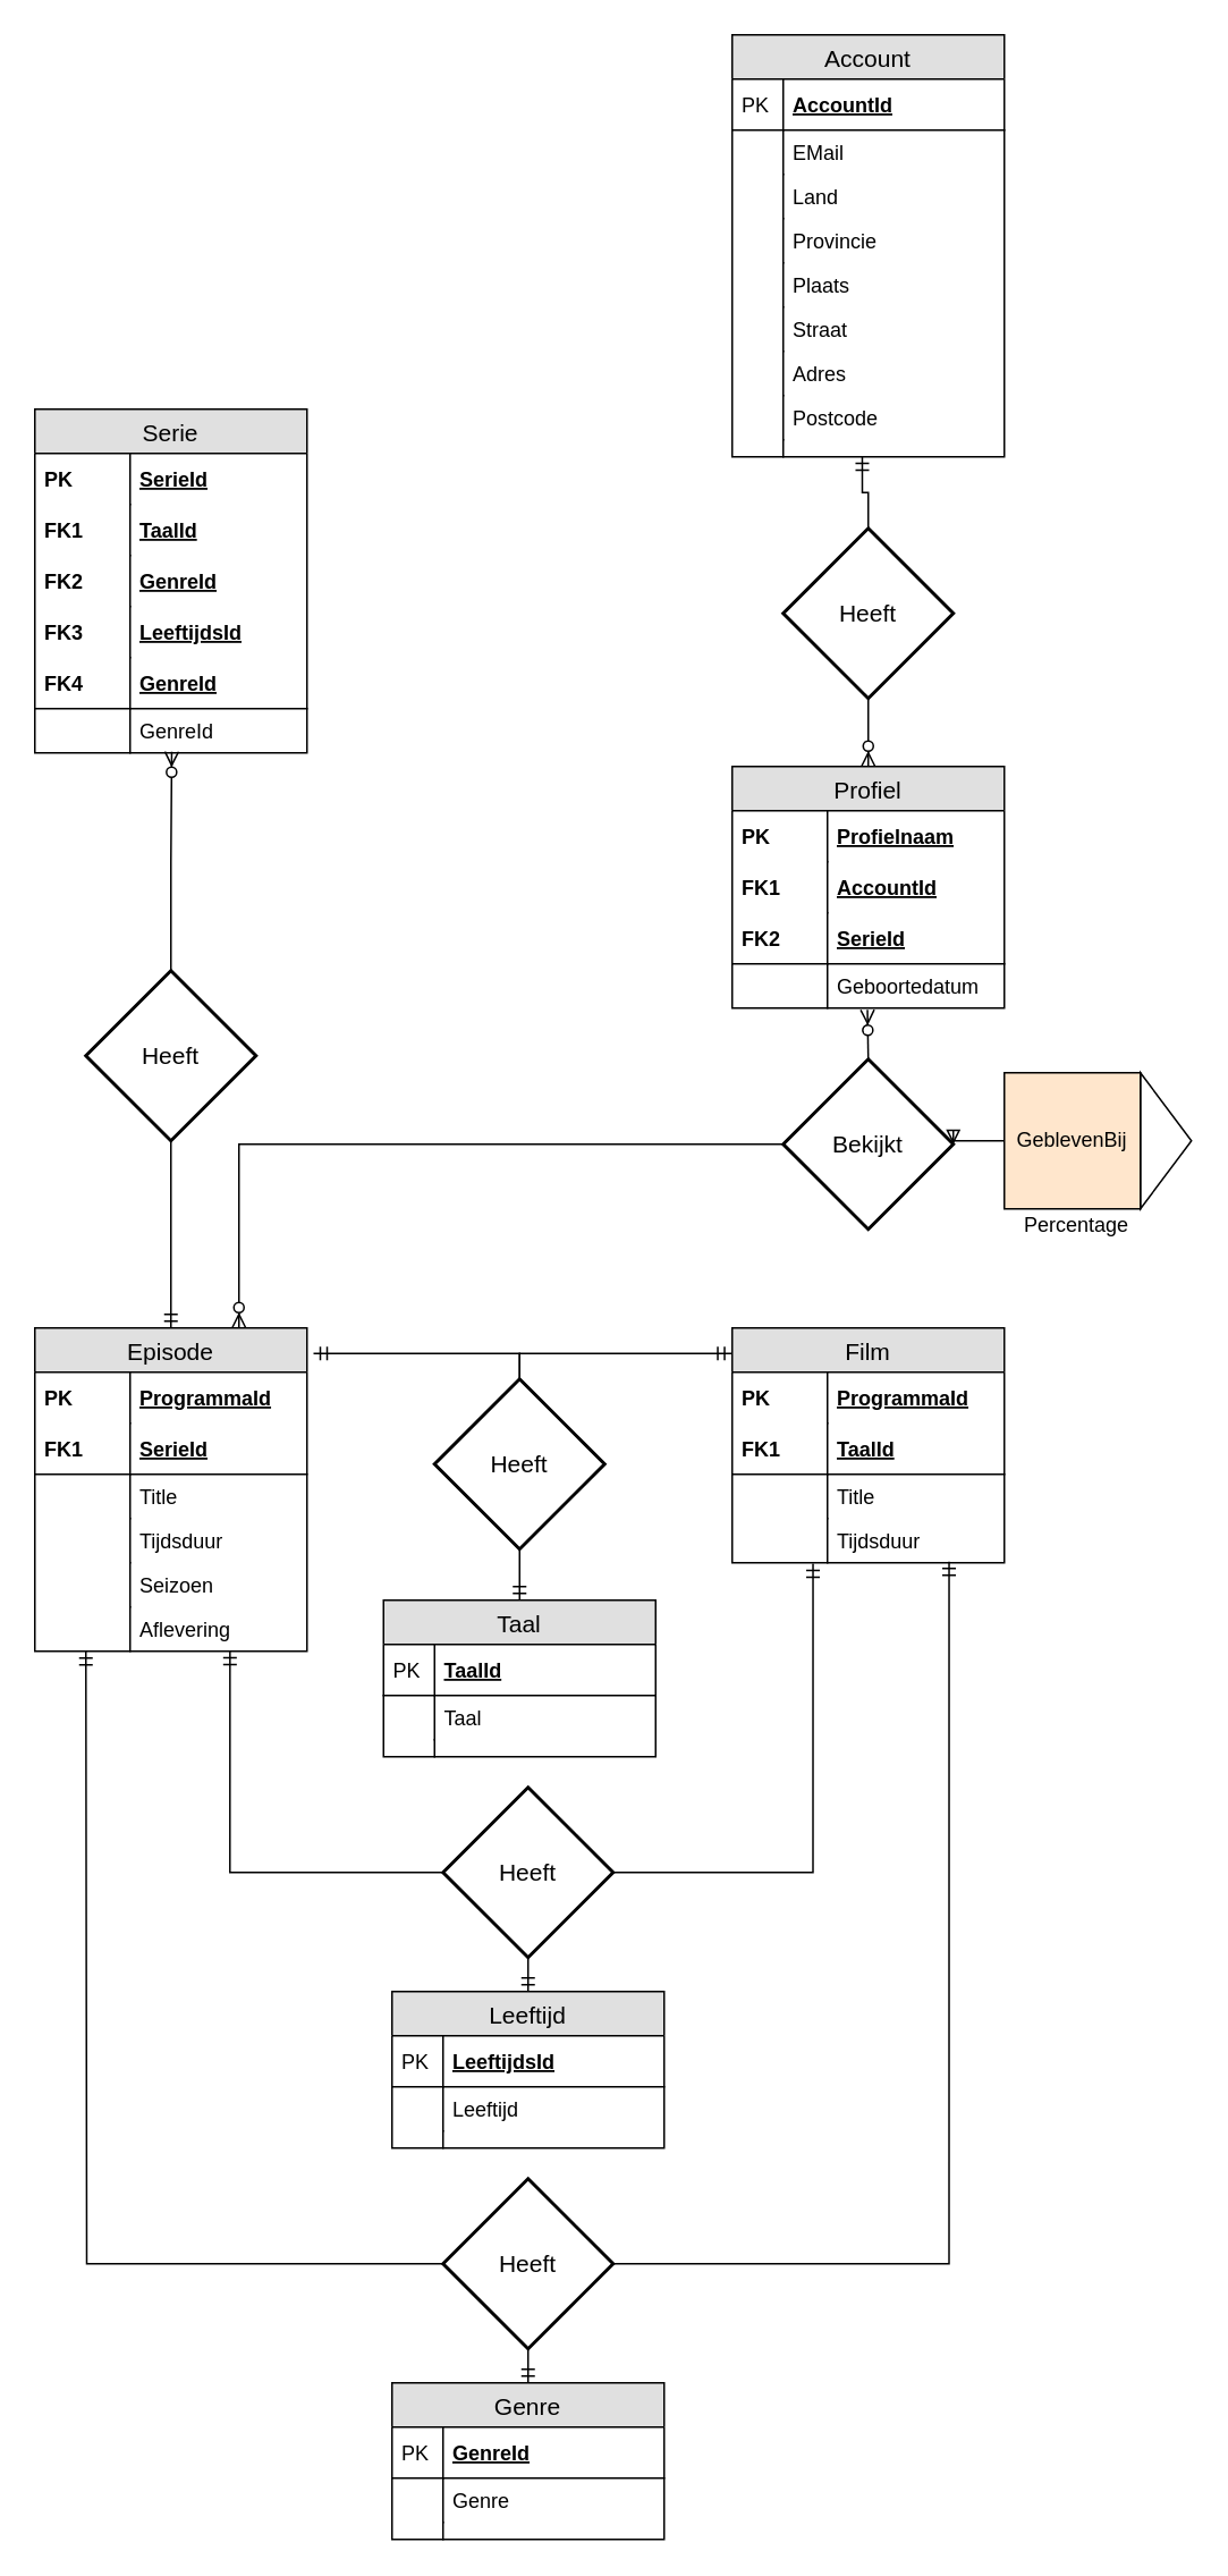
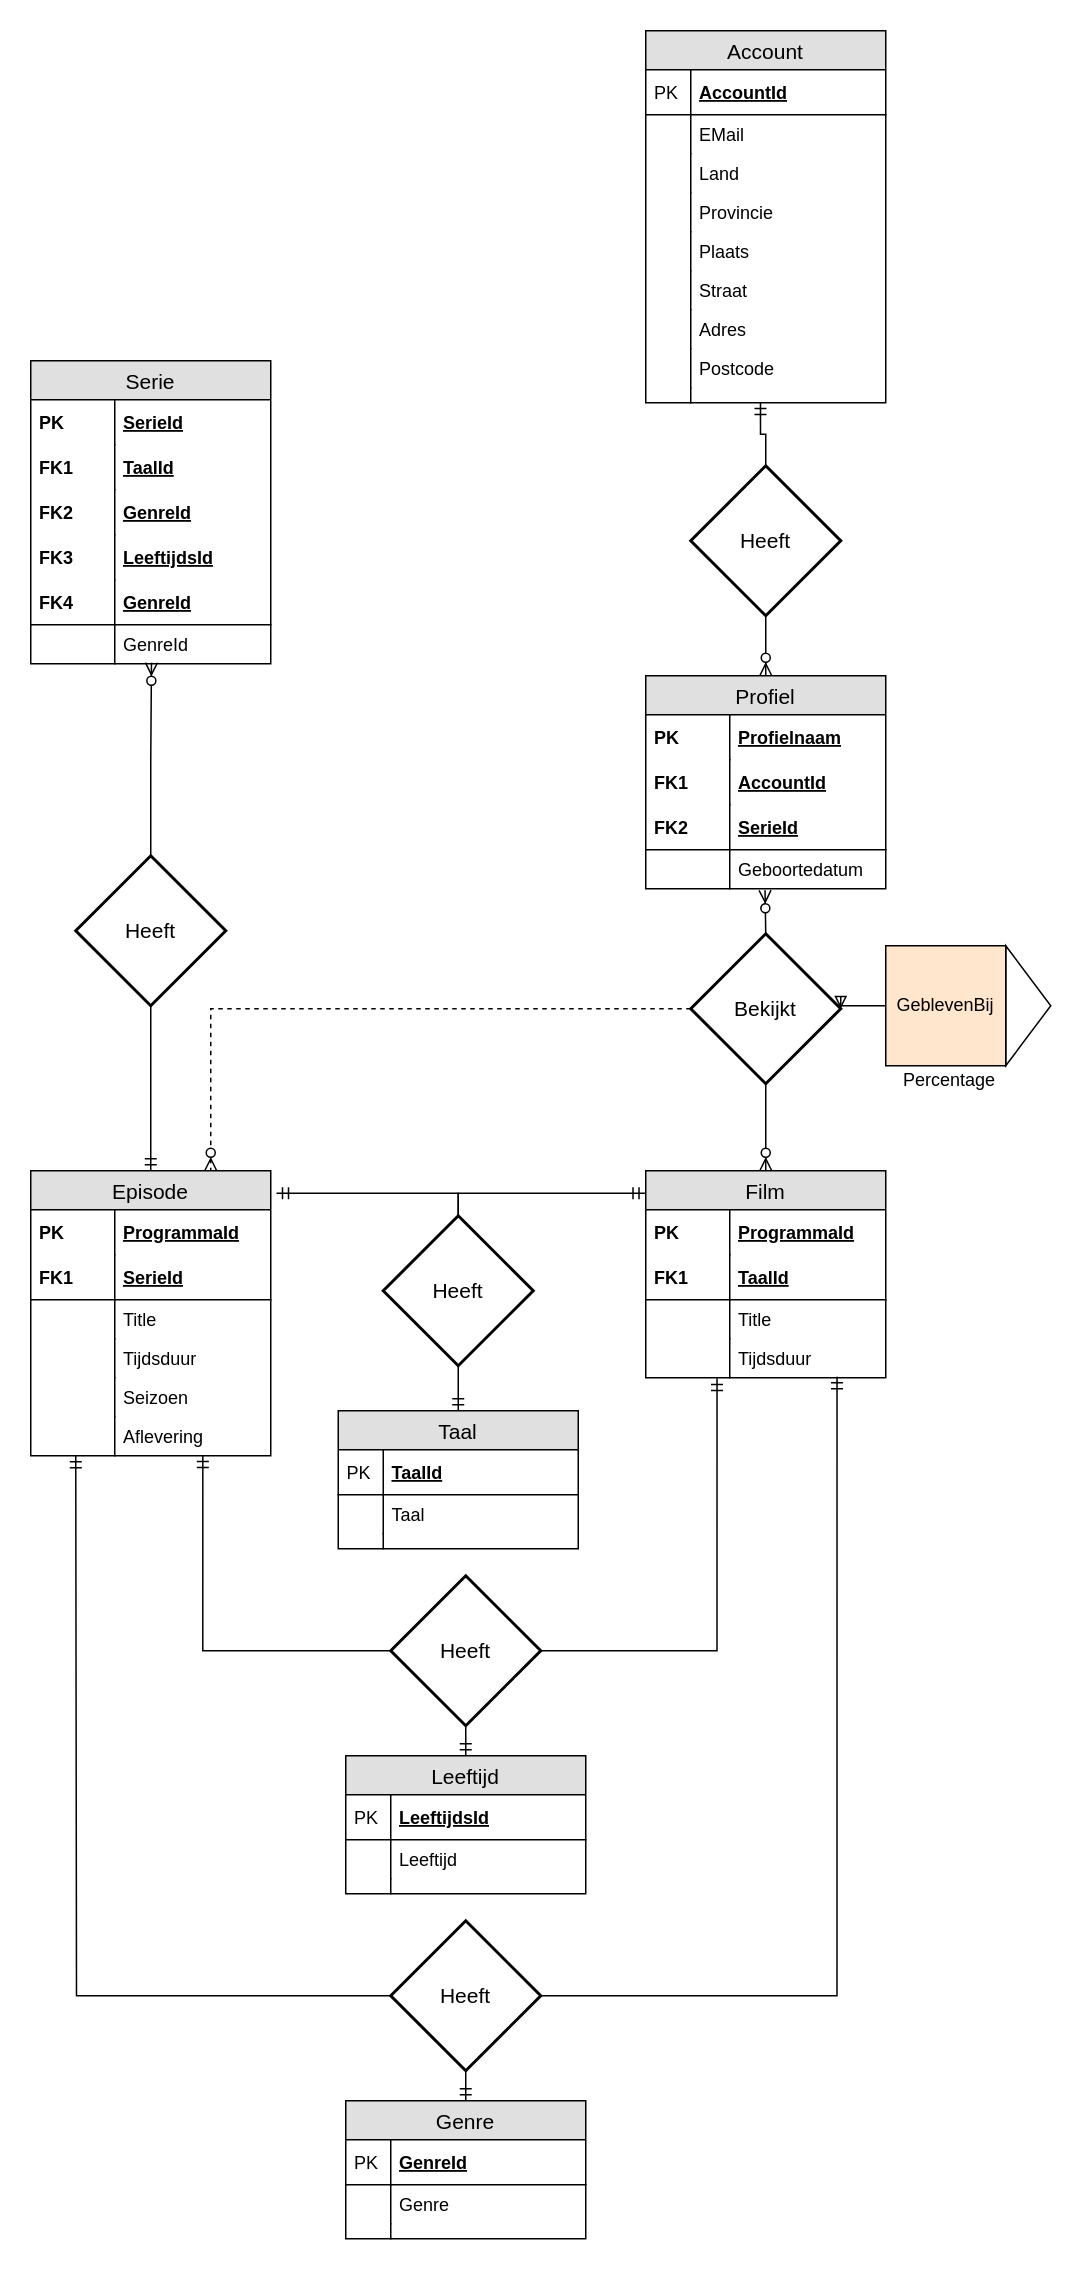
- <mxCell id="103" style="edgeStyle=orthogonalEdgeStyle;rounded=0;orthogonalLoop=1;jettySize=auto;html=1;exitX=0;exitY=0.5;exitDx=0;exitDy=0;entryX=0.75;entryY=0;entryDx=0;entryDy=0;endArrow=ERzeroToMany;endFill=1;" parent="1" source="104" target="36" edge="1"><mxGeometry relative="1" as="geometry" /></mxCell>
+ <mxCell id="103" style="edgeStyle=orthogonalEdgeStyle;rounded=0;orthogonalLoop=1;jettySize=auto;html=1;exitX=0;exitY=0.5;exitDx=0;exitDy=0;entryX=0.75;entryY=0;entryDx=0;entryDy=0;endArrow=ERzeroToMany;endFill=1;dashed=1;" parent="1" source="104" target="36" edge="1"><mxGeometry relative="1" as="geometry" /></mxCell>
+ <mxCell id="102" style="edgeStyle=orthogonalEdgeStyle;rounded=0;orthogonalLoop=1;jettySize=auto;html=1;exitX=0.5;exitY=1;exitDx=0;exitDy=0;entryX=0.5;entryY=0;entryDx=0;entryDy=0;endArrow=ERzeroToMany;endFill=1;" parent="1" source="104" target="49" edge="1"><mxGeometry relative="1" as="geometry" /></mxCell>
